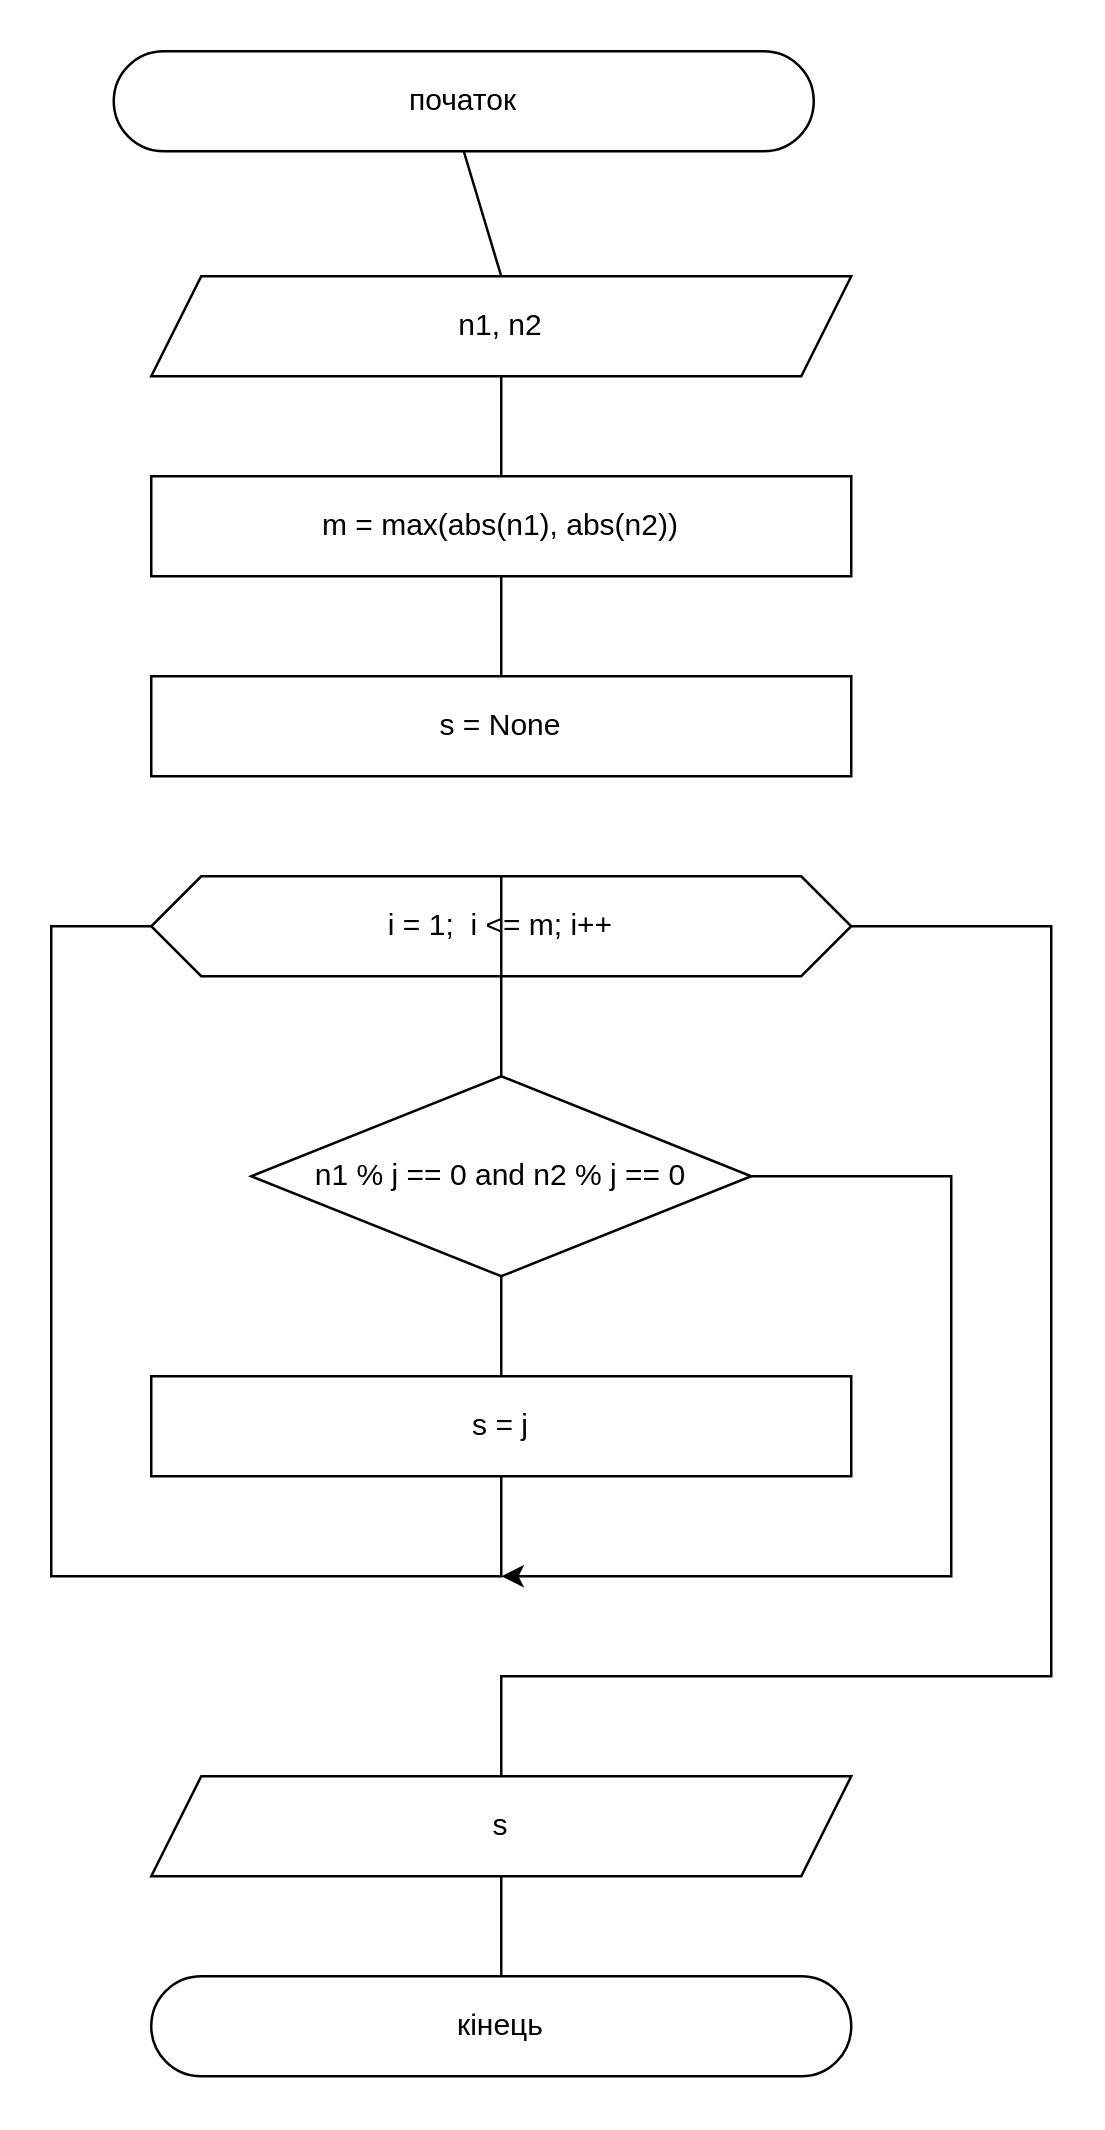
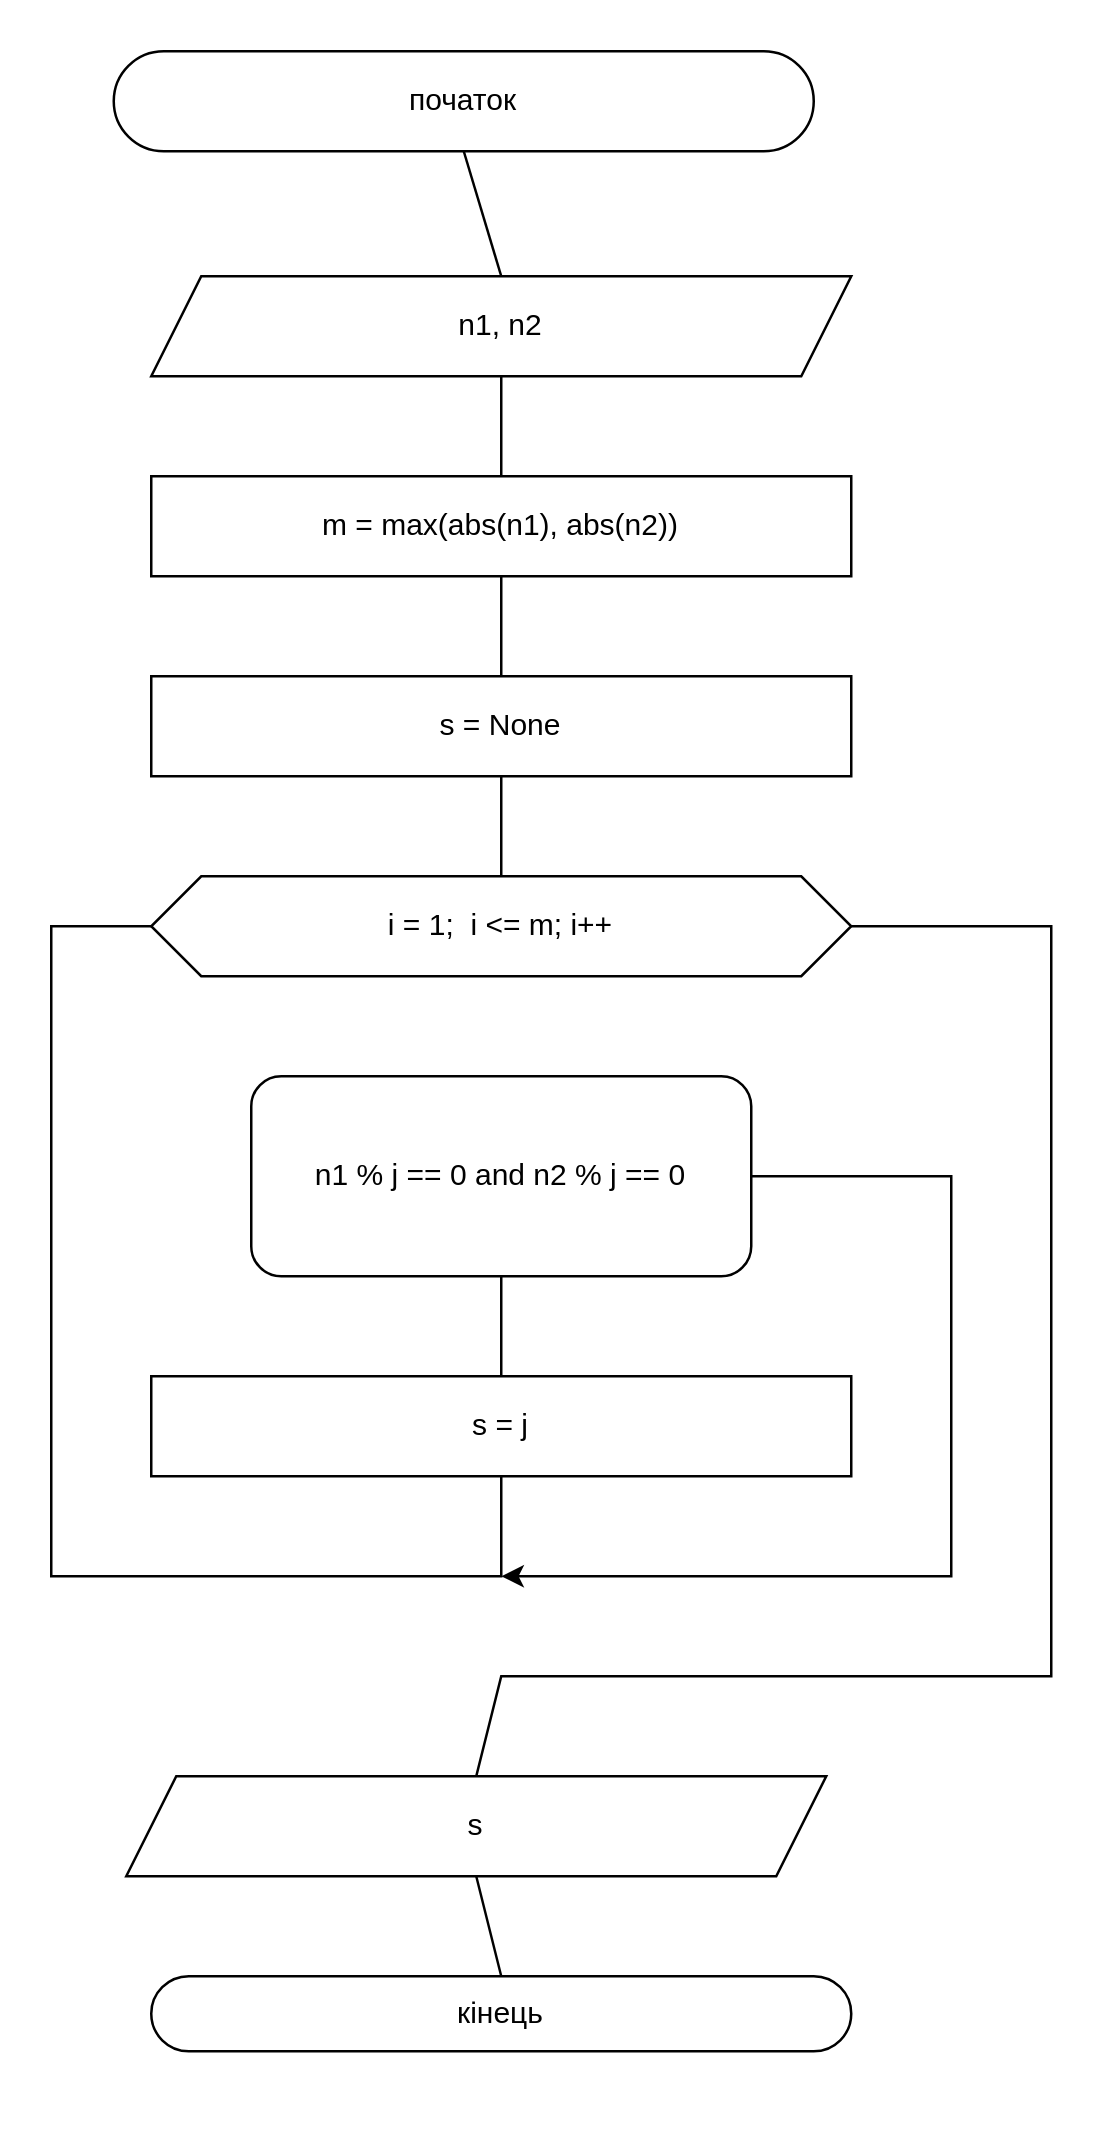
- <mxCell id="14" value="" style="endArrow=none;html=1;rounded=0;exitX=0.5;exitY=0;exitDx=0;exitDy=0;" parent="1" source="6" target="7" edge="1"><mxGeometry width="50" height="50" relative="1" as="geometry"><mxPoint x="500" y="140" as="sourcePoint" /><mxPoint x="550" y="90" as="targetPoint" /></mxGeometry></mxCell>
+ <mxCell id="14" value="" style="endArrow=none;html=1;rounded=0;entryX=0.5;entryY=1;entryDx=0;entryDy=0;exitX=0.5;exitY=0;exitDx=0;exitDy=0;" parent="1" source="6" target="10" edge="1"><mxGeometry width="50" height="50" relative="1" as="geometry"><mxPoint x="500" y="140" as="sourcePoint" /><mxPoint x="550" y="90" as="targetPoint" /></mxGeometry></mxCell>
- <mxCell id="7" value="n1 % j == 0 and n2 % j == 0" style="rhombus;whiteSpace=wrap;html=1;" parent="1" vertex="1"><mxGeometry x="100" y="430" width="200" height="80" as="geometry" /></mxCell>
+ <mxCell id="7" value="n1 % j == 0 and n2 % j == 0" style="whiteSpace=wrap;html=1;rounded=1;" parent="1" vertex="1"><mxGeometry x="100" y="430" width="200" height="80" as="geometry" /></mxCell>
- <mxCell id="9" value="s" style="shape=parallelogram;perimeter=parallelogramPerimeter;whiteSpace=wrap;html=1;fixedSize=1;" parent="1" vertex="1"><mxGeometry x="60" y="710" width="280" height="40" as="geometry" /></mxCell>
+ <mxCell id="9" value="s" style="shape=parallelogram;perimeter=parallelogramPerimeter;whiteSpace=wrap;html=1;fixedSize=1;" parent="1" vertex="1"><mxGeometry x="50" y="710" width="280" height="40" as="geometry" /></mxCell>
- <mxCell id="3" value="кінець" style="rounded=1;whiteSpace=wrap;html=1;arcSize=50;" parent="1" vertex="1"><mxGeometry x="60" y="790" width="280" height="40" as="geometry" /></mxCell>
+ <mxCell id="3" value="кінець" style="rounded=1;whiteSpace=wrap;html=1;arcSize=50;" parent="1" vertex="1"><mxGeometry x="60" y="790" width="280" height="30" as="geometry" /></mxCell>
